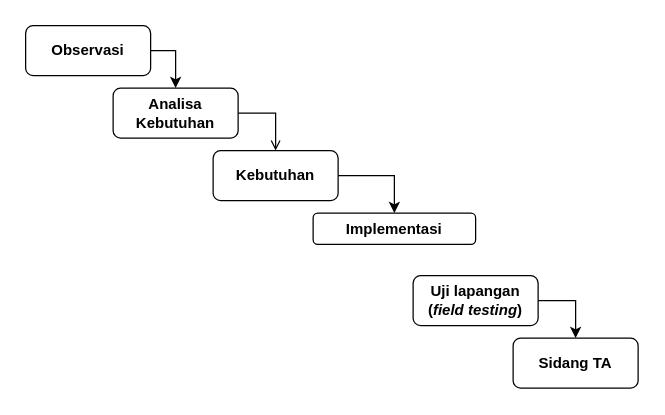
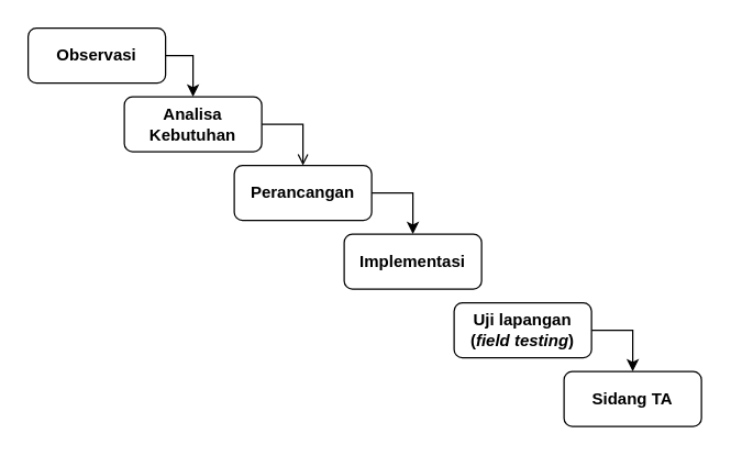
- <mxCell id="5" value="&lt;b&gt;Kebutuhan&lt;/b&gt;" style="rounded=1;whiteSpace=wrap;html=1;" vertex="1" parent="1"><mxGeometry x="170" y="120" width="100" height="40" as="geometry" /></mxCell>
+ <mxCell id="5" value="&lt;b&gt;Perancangan&lt;/b&gt;" style="rounded=1;whiteSpace=wrap;html=1;" vertex="1" parent="1"><mxGeometry x="170" y="120" width="100" height="40" as="geometry" /></mxCell>
- <mxCell id="8" value="&lt;b&gt;Implementasi&lt;/b&gt;" style="rounded=1;whiteSpace=wrap;html=1;" vertex="1" parent="1"><mxGeometry x="250" y="170" width="130" height="25" as="geometry" /></mxCell>
+ <mxCell id="8" value="&lt;b&gt;Implementasi&lt;/b&gt;" style="rounded=1;whiteSpace=wrap;html=1;" vertex="1" parent="1"><mxGeometry x="250" y="170" width="100" height="40" as="geometry" /></mxCell>
